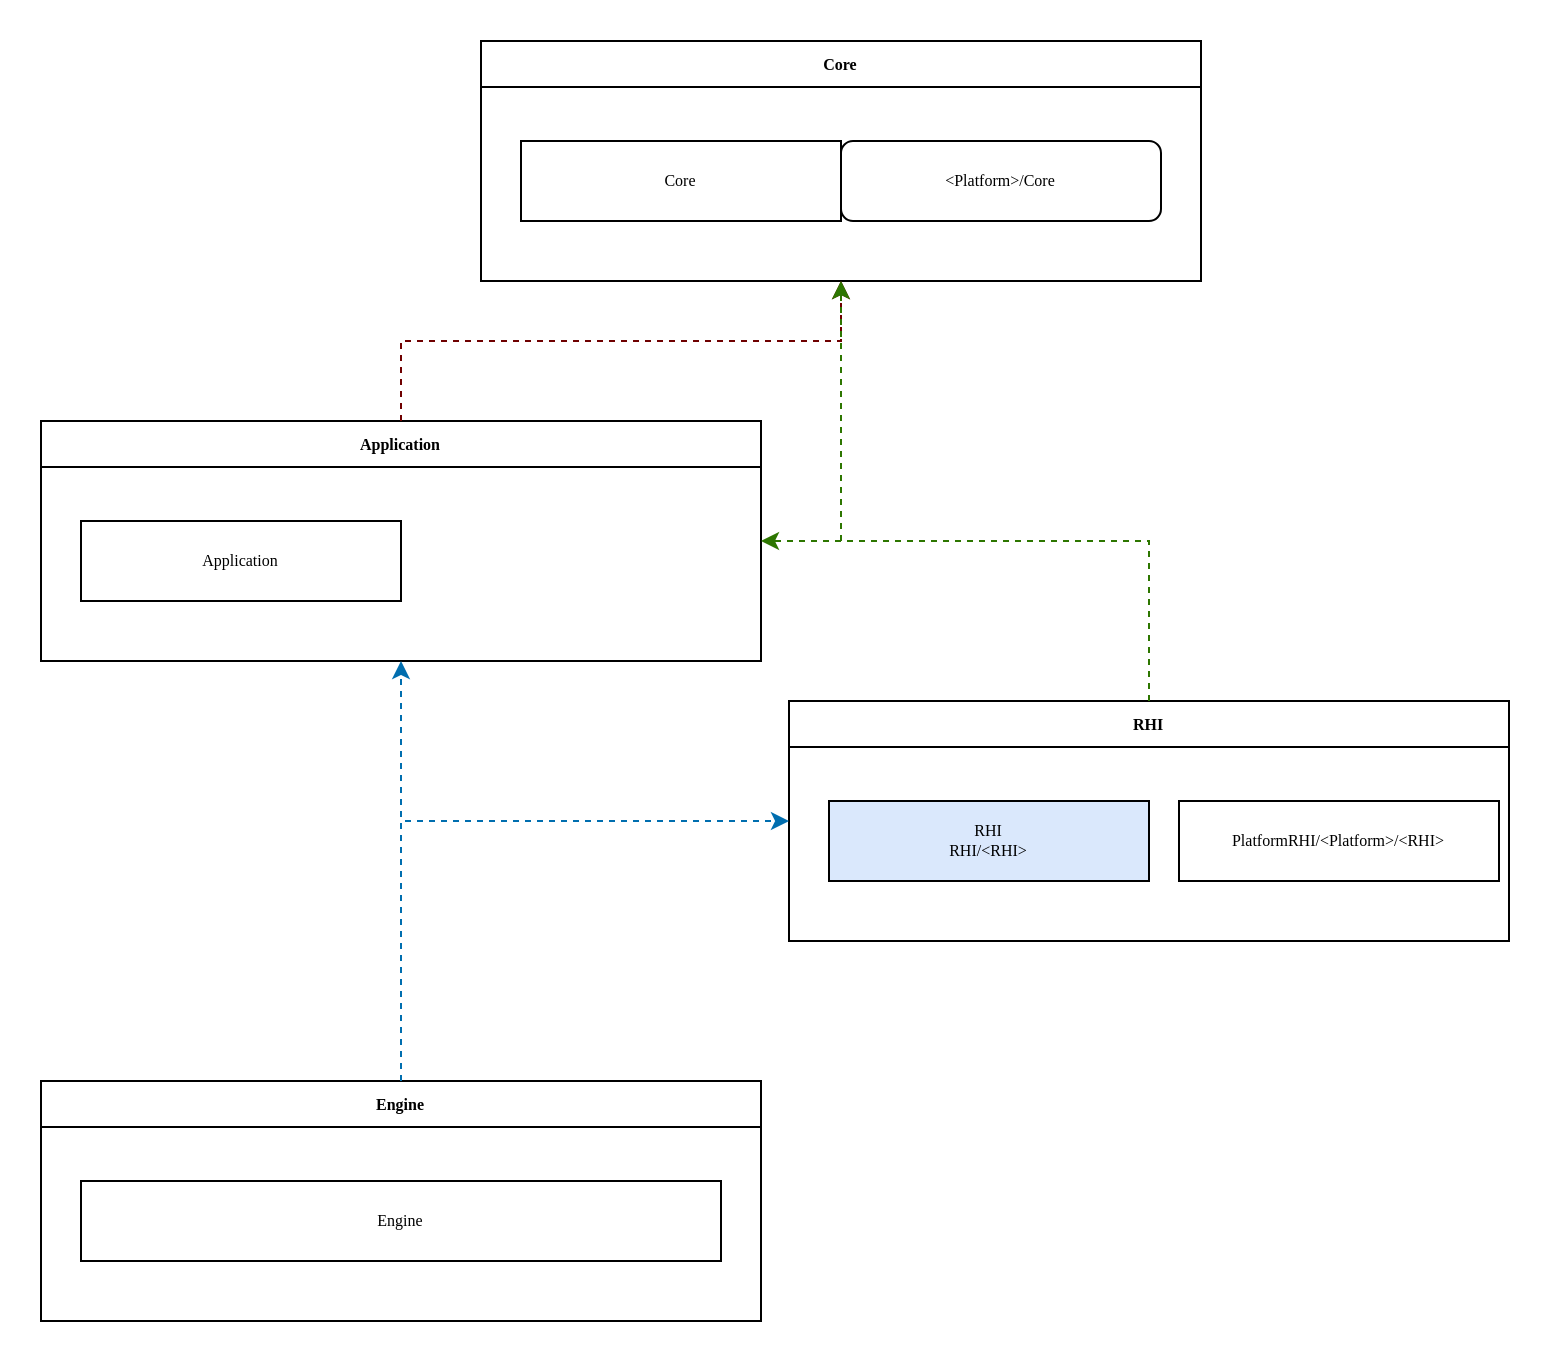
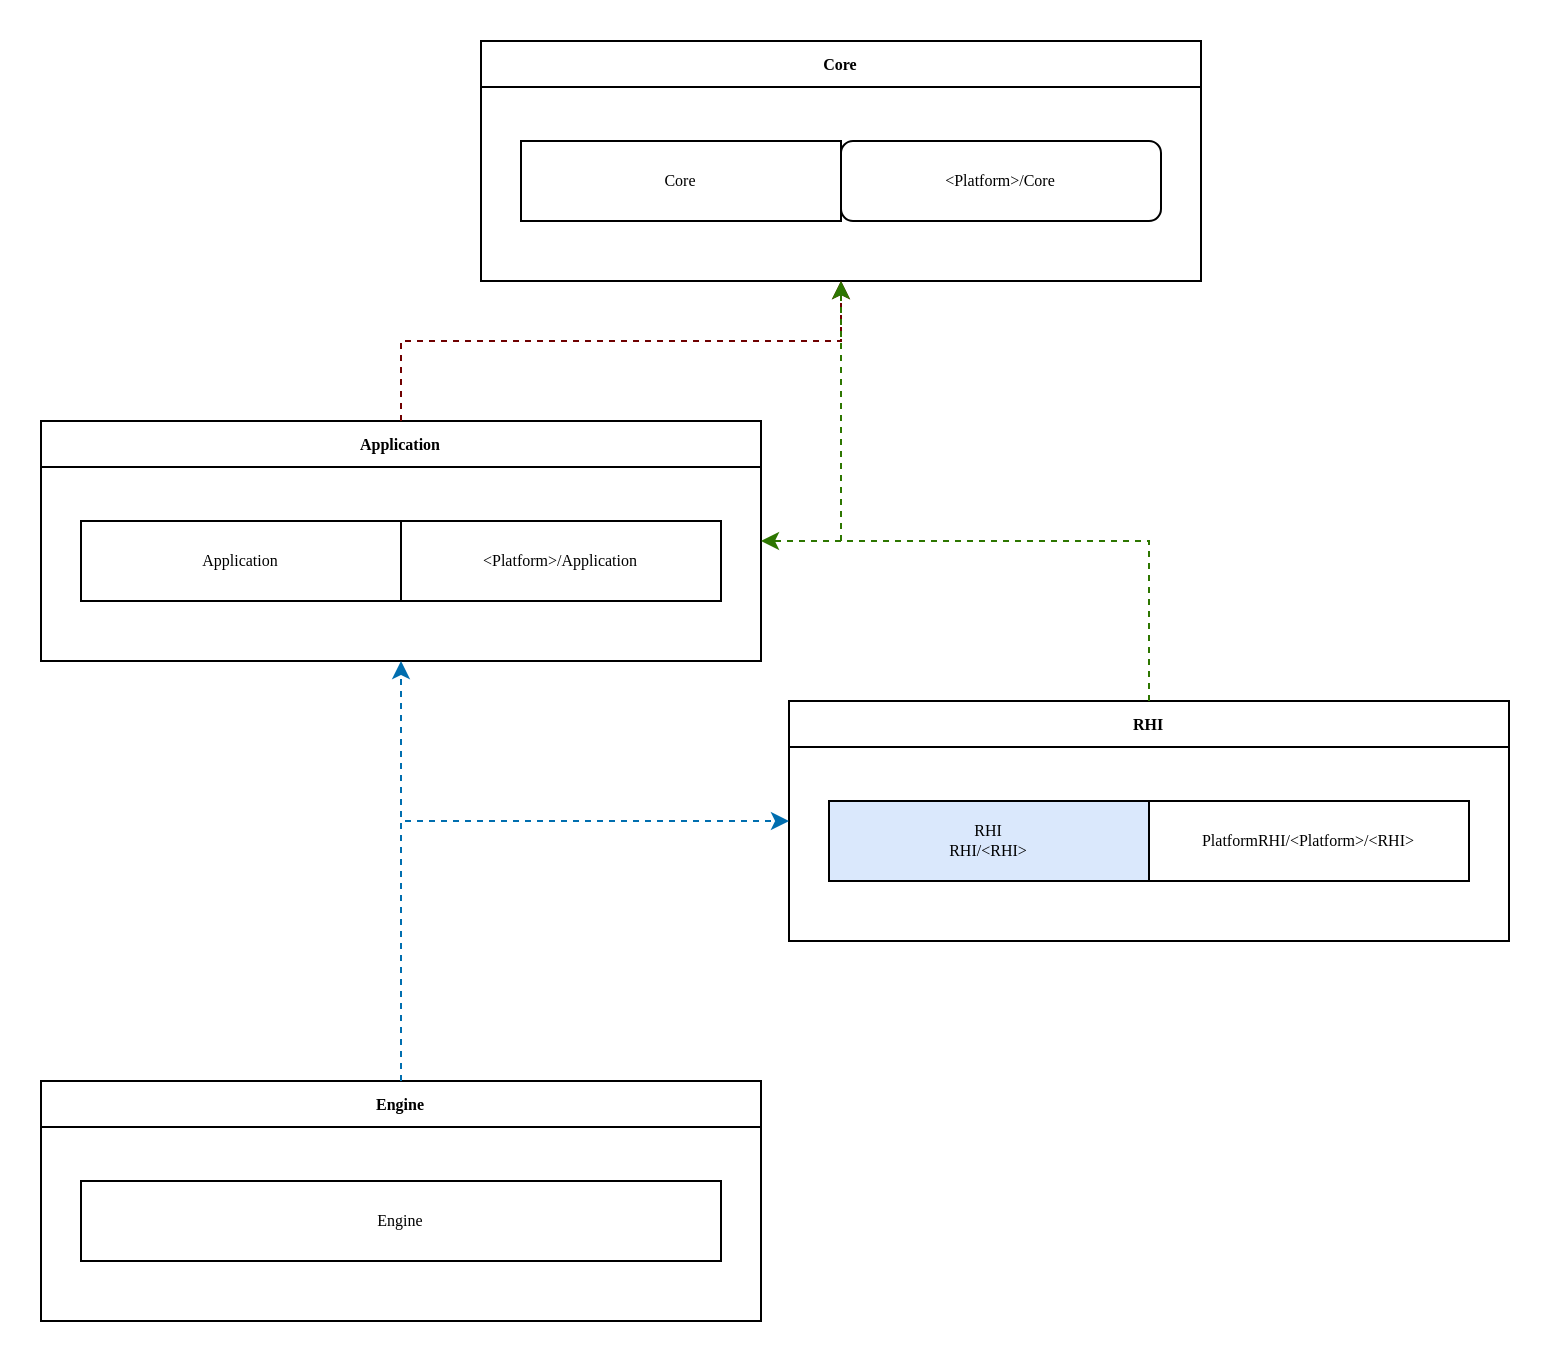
+ <mxCell id="8" value="&amp;lt;Platform&amp;gt;/Application" style="rounded=0;whiteSpace=wrap;html=1;fontFamily=Lucida Console;fontSize=8;" vertex="1" parent="6"><mxGeometry x="180" y="50" width="160" height="40" as="geometry" /></mxCell>
- <mxCell id="12" value="&lt;font style=&quot;font-size: 8px;&quot;&gt;PlatformRHI/&amp;lt;Platform&amp;gt;/&amp;lt;RHI&amp;gt;&lt;/font&gt;" style="rounded=0;whiteSpace=wrap;html=1;container=0;fontFamily=Lucida Console;fontSize=8;" vertex="1" parent="10"><mxGeometry x="195" y="50" width="160" height="40" as="geometry" /></mxCell>
+ <mxCell id="12" value="&lt;font style=&quot;font-size: 8px;&quot;&gt;PlatformRHI/&amp;lt;Platform&amp;gt;/&amp;lt;RHI&amp;gt;&lt;/font&gt;" style="rounded=0;whiteSpace=wrap;html=1;container=0;fontFamily=Lucida Console;fontSize=8;" vertex="1" parent="10"><mxGeometry x="180" y="50" width="160" height="40" as="geometry" /></mxCell>
